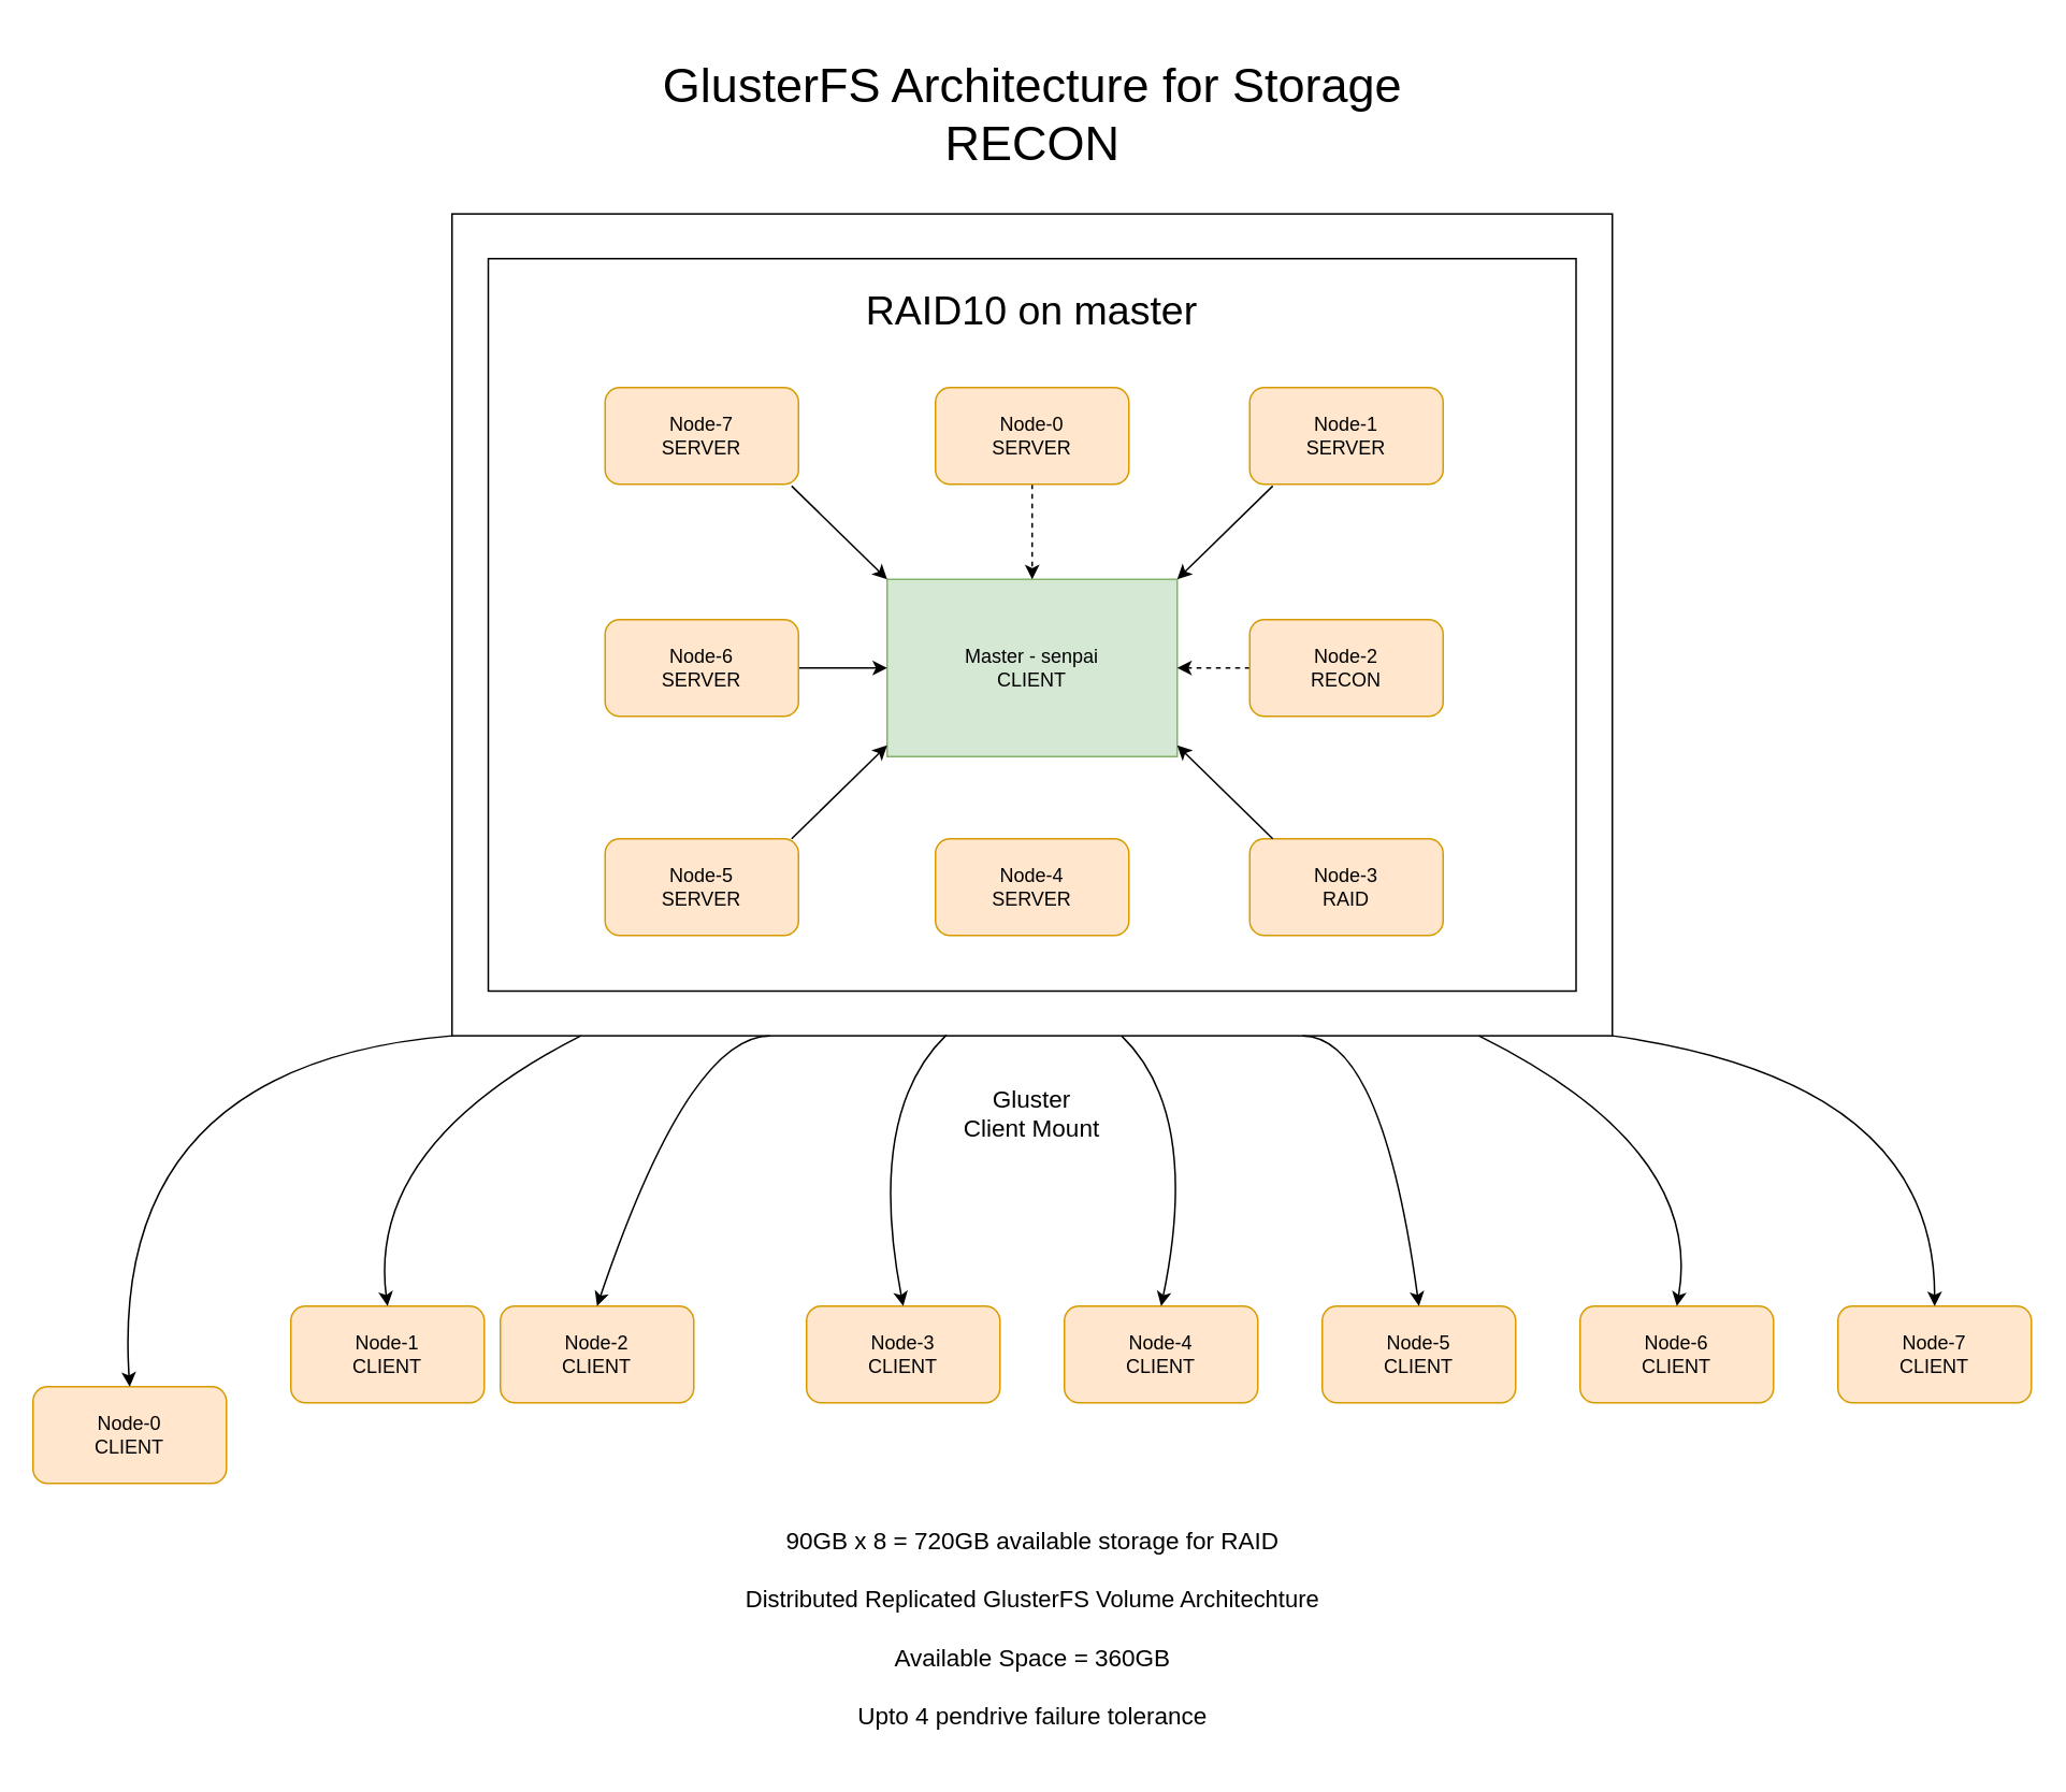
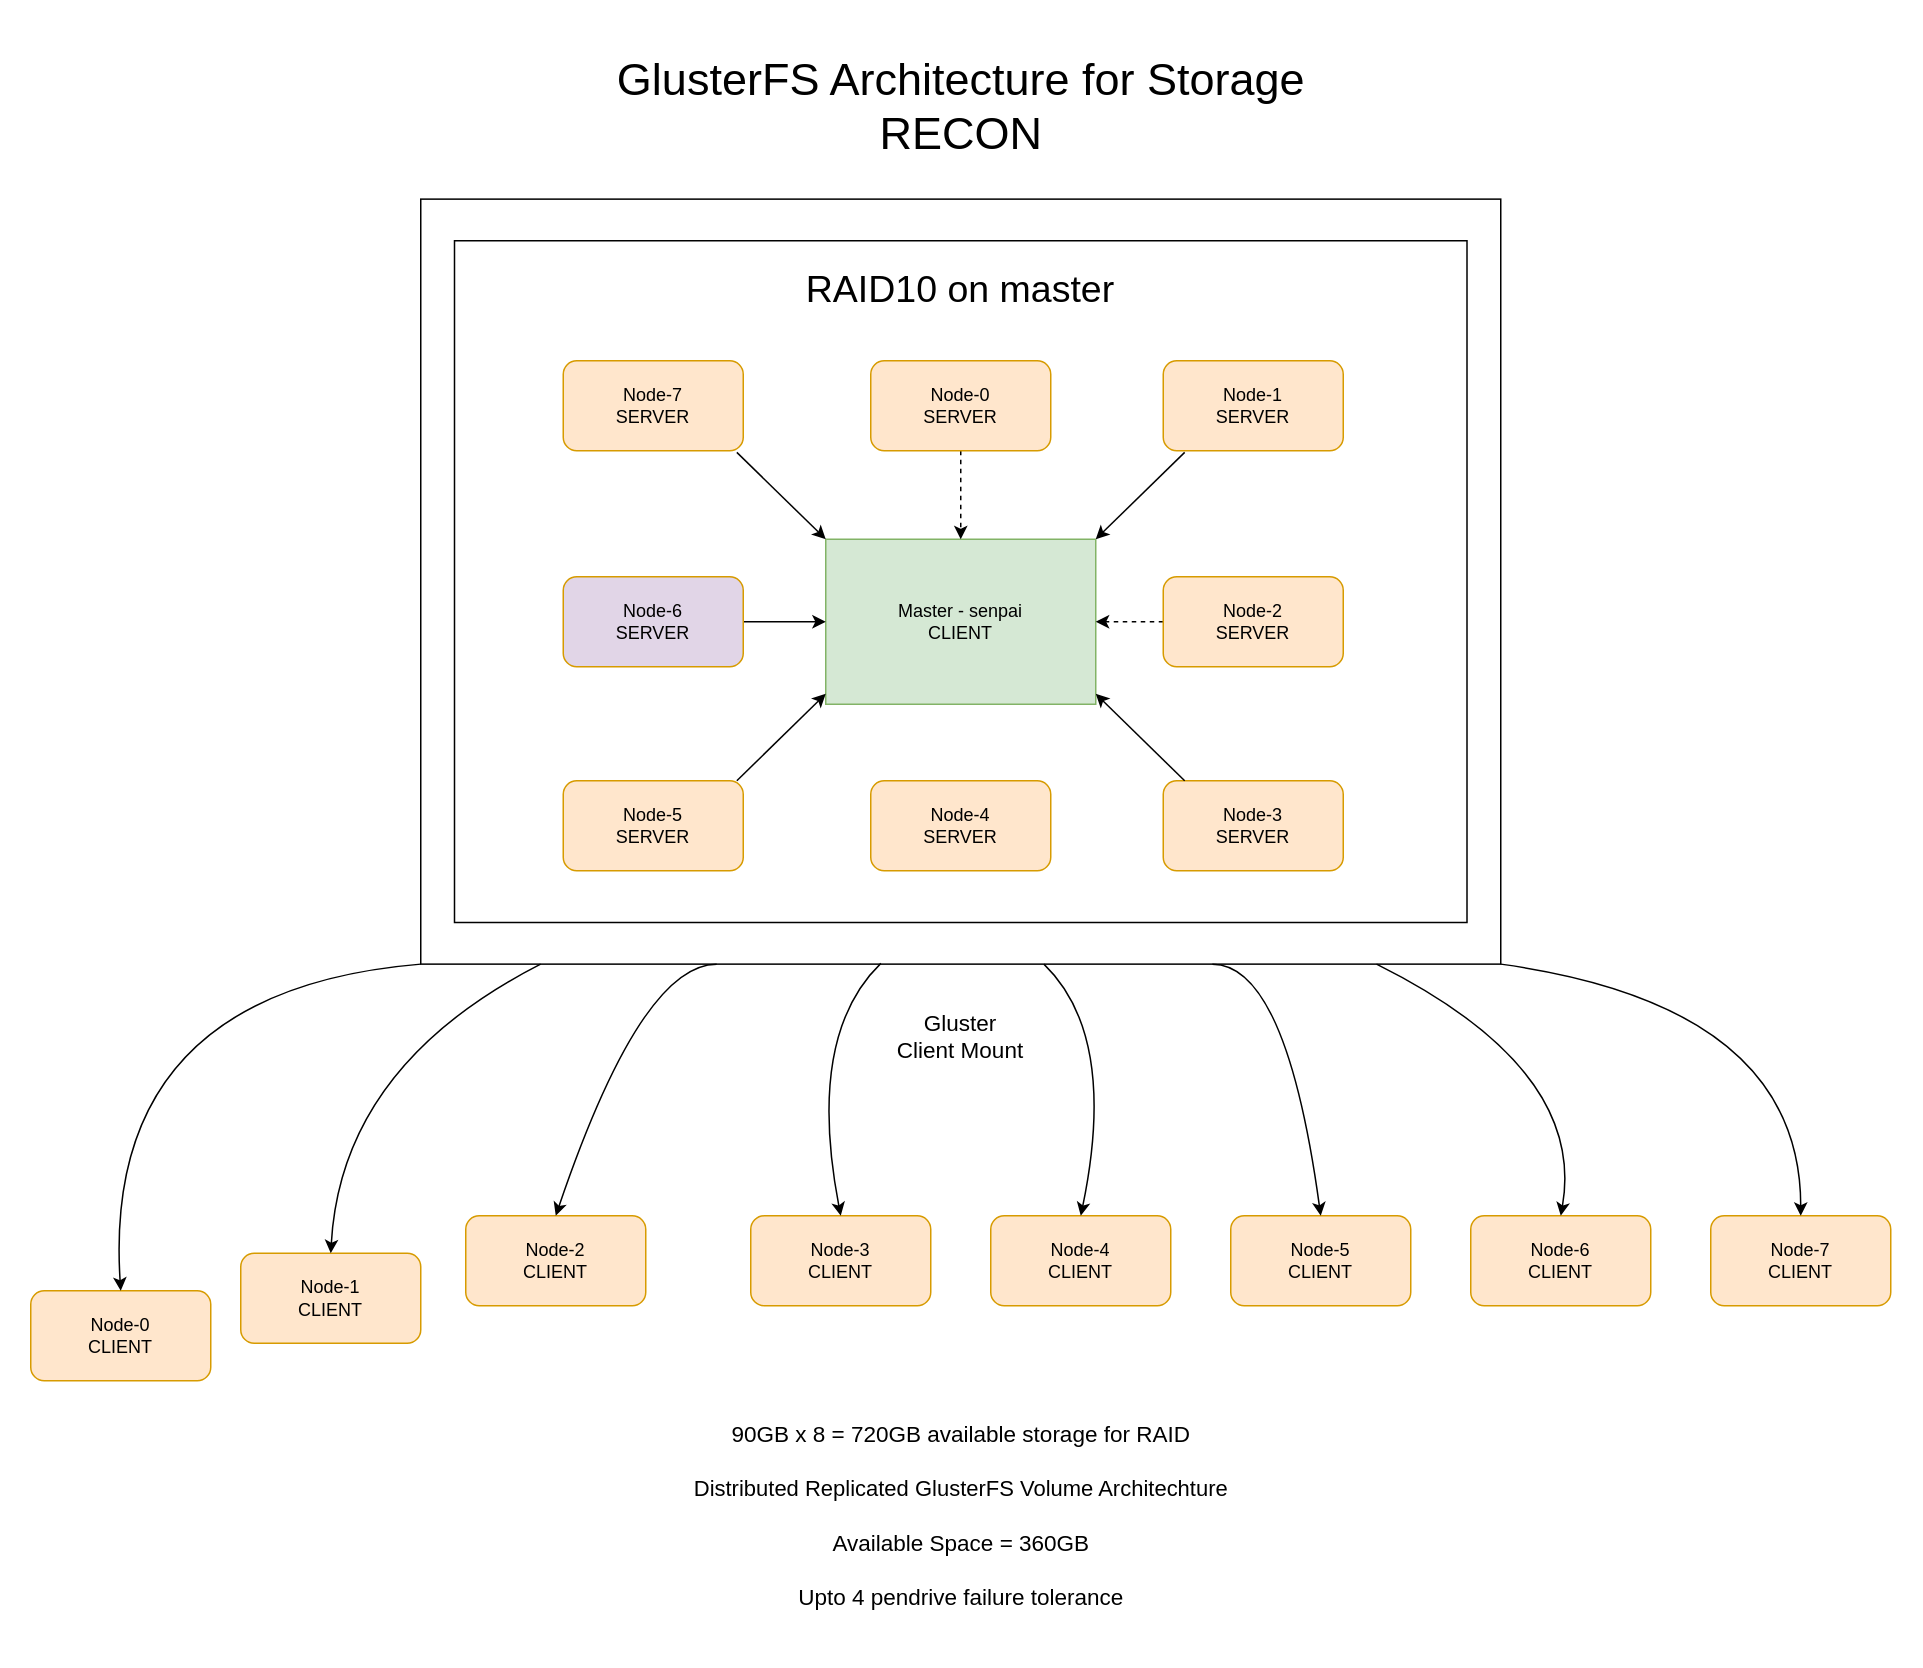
- <mxCell id="12" value="Node-6&lt;br&gt;SERVER" style="rounded=1;whiteSpace=wrap;html=1;fillColor=#ffe6cc;strokeColor=#d79b00;" parent="1" vertex="1"><mxGeometry x="375" y="384" width="120" height="60" as="geometry" /></mxCell>
+ <mxCell id="12" value="Node-6&lt;br&gt;SERVER" style="rounded=1;whiteSpace=wrap;html=1;fillColor=#e1d5e7;strokeColor=#d79b00;" parent="1" vertex="1"><mxGeometry x="375" y="384" width="120" height="60" as="geometry" /></mxCell>
- <mxCell id="9" value="Node-2&lt;br&gt;RECON" style="rounded=1;whiteSpace=wrap;html=1;fillColor=#ffe6cc;strokeColor=#d79b00;" parent="1" vertex="1"><mxGeometry x="775" y="384" width="120" height="60" as="geometry" /></mxCell>
+ <mxCell id="9" value="Node-2&lt;br&gt;SERVER" style="rounded=1;whiteSpace=wrap;html=1;fillColor=#ffe6cc;strokeColor=#d79b00;" parent="1" vertex="1"><mxGeometry x="775" y="384" width="120" height="60" as="geometry" /></mxCell>
- <mxCell id="7" value="Node-3&lt;br&gt;RAID" style="rounded=1;whiteSpace=wrap;html=1;fillColor=#ffe6cc;strokeColor=#d79b00;" parent="1" vertex="1"><mxGeometry x="775" y="520" width="120" height="60" as="geometry" /></mxCell>
+ <mxCell id="7" value="Node-3&lt;br&gt;SERVER" style="rounded=1;whiteSpace=wrap;html=1;fillColor=#ffe6cc;strokeColor=#d79b00;" parent="1" vertex="1"><mxGeometry x="775" y="520" width="120" height="60" as="geometry" /></mxCell>
- <mxCell id="22" value="Node-1&lt;br&gt;CLIENT" style="rounded=1;whiteSpace=wrap;html=1;fillColor=#ffe6cc;strokeColor=#d79b00;" parent="1" vertex="1"><mxGeometry x="180" y="810" width="120" height="60" as="geometry" /></mxCell>
+ <mxCell id="22" value="Node-1&lt;br&gt;CLIENT" style="rounded=1;whiteSpace=wrap;html=1;fillColor=#ffe6cc;strokeColor=#d79b00;" parent="1" vertex="1"><mxGeometry x="160" y="835" width="120" height="60" as="geometry" /></mxCell>
